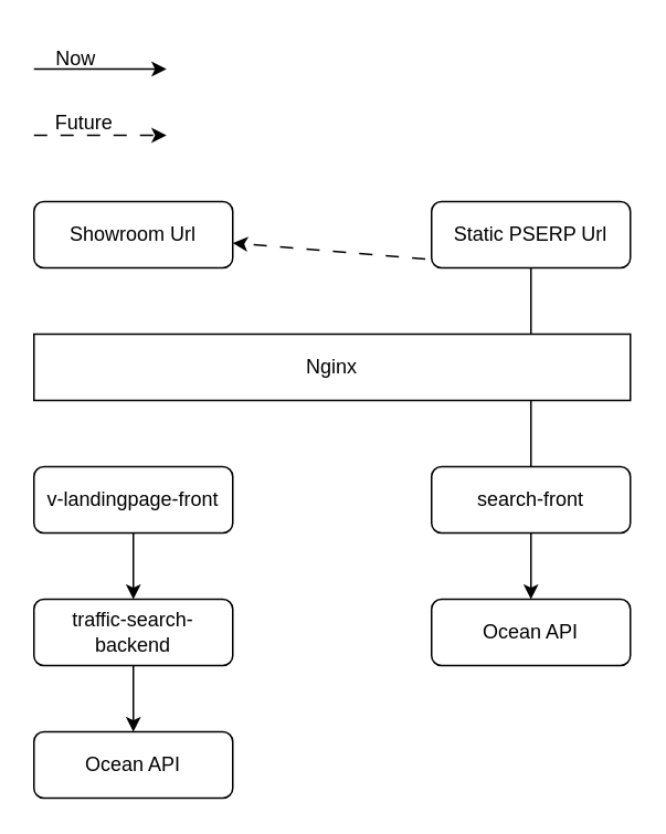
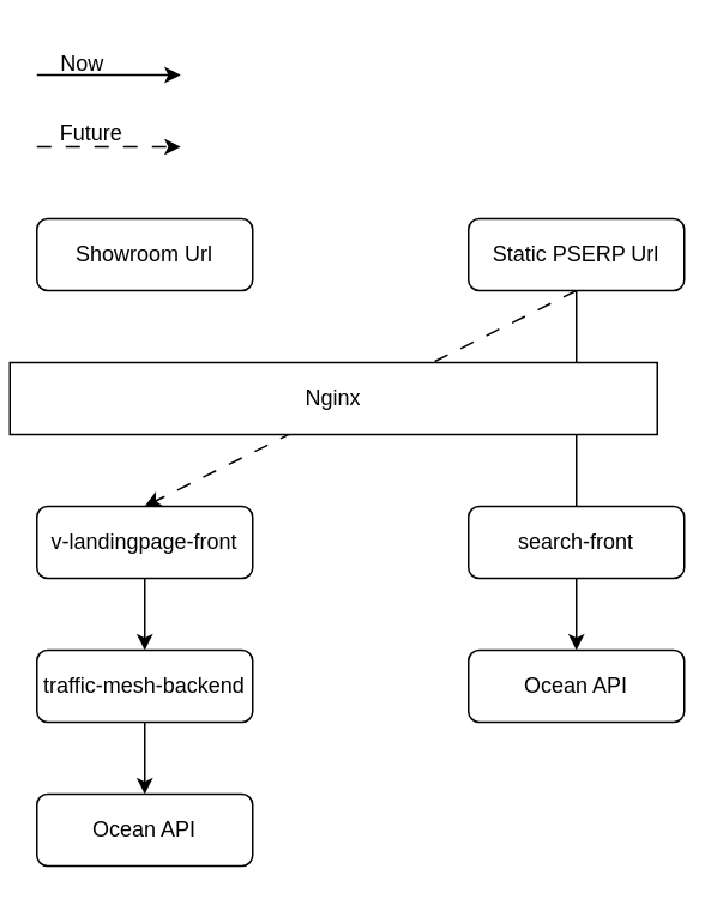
- <mxCell id="4" style="rounded=0;orthogonalLoop=1;jettySize=auto;html=1;exitX=0.5;exitY=1;exitDx=0;exitDy=0;dashed=1;dashPattern=8 8;" edge="1" parent="1" source="5" target="2"><mxGeometry relative="1" as="geometry" /></mxCell>
+ <mxCell id="4" style="rounded=0;orthogonalLoop=1;jettySize=auto;html=1;exitX=0.5;exitY=1;exitDx=0;exitDy=0;entryX=0.5;entryY=0;entryDx=0;entryDy=0;dashed=1;dashPattern=8 8;" edge="1" parent="1" source="5" target="8"><mxGeometry relative="1" as="geometry" /></mxCell>
- <mxCell id="6" value="Nginx" style="rounded=0;whiteSpace=wrap;html=1;" vertex="1" parent="1"><mxGeometry x="20" y="201" width="360" height="40" as="geometry" /></mxCell>
+ <mxCell id="6" value="Nginx" style="rounded=0;whiteSpace=wrap;html=1;" vertex="1" parent="1"><mxGeometry x="5" y="201" width="360" height="40" as="geometry" /></mxCell>
- <mxCell id="12" value="traffic-search-backend" style="rounded=1;whiteSpace=wrap;html=1;" vertex="1" parent="1"><mxGeometry x="20" y="361" width="120" height="40" as="geometry" /></mxCell>
+ <mxCell id="12" value="traffic-mesh-backend" style="rounded=1;whiteSpace=wrap;html=1;" vertex="1" parent="1"><mxGeometry x="20" y="361" width="120" height="40" as="geometry" /></mxCell>
